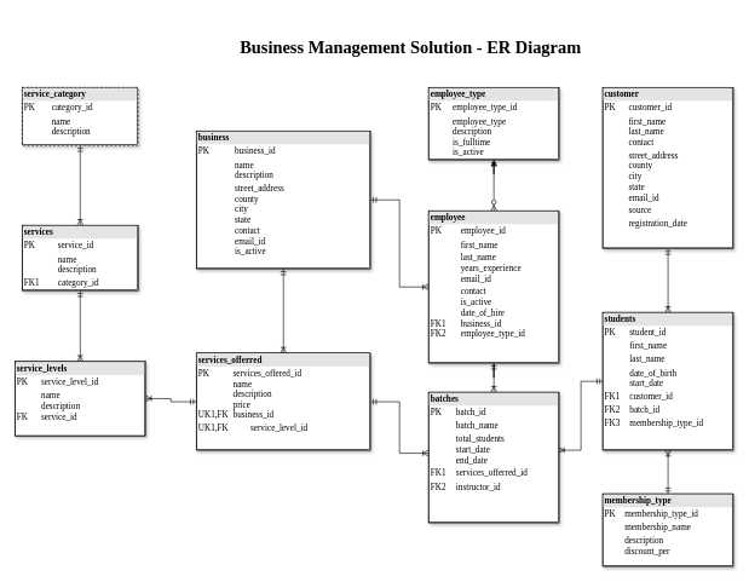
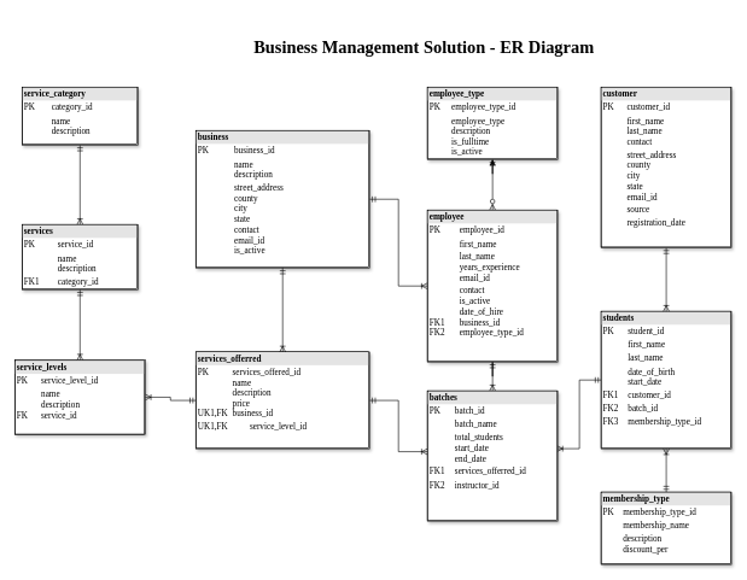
- <mxCell id="22" value="&lt;font style=&quot;font-size: 24px;&quot; face=&quot;Times New Roman&quot;&gt;&lt;b&gt;Business Management Solution - ER Diagram&lt;/b&gt;&lt;/font&gt;" style="text;html=1;strokeColor=none;fillColor=none;align=center;verticalAlign=middle;whiteSpace=wrap;rounded=0;" parent="1" vertex="1"><mxGeometry x="311" y="20" width="509" height="90" as="geometry" /></mxCell>
+ <mxCell id="22" value="&lt;font style=&quot;font-size: 24px;&quot; face=&quot;Times New Roman&quot;&gt;&lt;b&gt;Business Management Solution - ER Diagram&lt;/b&gt;&lt;/font&gt;" style="text;html=1;strokeColor=none;fillColor=none;align=center;verticalAlign=middle;whiteSpace=wrap;rounded=0;" parent="1" vertex="1"><mxGeometry x="331" y="20" width="509" height="90" as="geometry" /></mxCell>
- <mxCell id="18" value="&lt;div style=&quot;box-sizing: border-box ; width: 100% ; background: #e4e4e4 ; padding: 2px&quot;&gt;&lt;b&gt;service_category&lt;/b&gt;&lt;/div&gt;&lt;table style=&quot;width: 100% ; font-size: 1em&quot; cellpadding=&quot;2&quot; cellspacing=&quot;0&quot;&gt;&lt;tbody&gt;&lt;tr&gt;&lt;td&gt;PK&lt;/td&gt;&lt;td&gt;category_id&lt;/td&gt;&lt;/tr&gt;&lt;tr&gt;&lt;td&gt;&lt;br&gt;&lt;/td&gt;&lt;td&gt;name&lt;br&gt;description&lt;/td&gt;&lt;/tr&gt;&lt;tr&gt;&lt;td&gt;&lt;/td&gt;&lt;td&gt;&lt;br&gt;&lt;/td&gt;&lt;/tr&gt;&lt;tr&gt;&lt;td&gt;&lt;br&gt;&lt;/td&gt;&lt;td&gt;&lt;br&gt;&lt;/td&gt;&lt;/tr&gt;&lt;tr&gt;&lt;td&gt;&lt;br&gt;&lt;/td&gt;&lt;td&gt;&lt;br&gt;&lt;/td&gt;&lt;/tr&gt;&lt;tr&gt;&lt;td&gt;&lt;br&gt;&lt;/td&gt;&lt;td&gt;&lt;br&gt;&lt;/td&gt;&lt;/tr&gt;&lt;/tbody&gt;&lt;/table&gt;" style="verticalAlign=top;align=left;overflow=fill;html=1;rounded=0;shadow=1;comic=0;labelBackgroundColor=none;strokeWidth=1;fontFamily=Verdana;fontSize=12;labelBorderColor=default;direction=east;dashed=1;" parent="1" vertex="1"><mxGeometry x="30" y="120" width="160" height="80" as="geometry" /></mxCell>
+ <mxCell id="18" value="&lt;div style=&quot;box-sizing: border-box ; width: 100% ; background: #e4e4e4 ; padding: 2px&quot;&gt;&lt;b&gt;service_category&lt;/b&gt;&lt;/div&gt;&lt;table style=&quot;width: 100% ; font-size: 1em&quot; cellpadding=&quot;2&quot; cellspacing=&quot;0&quot;&gt;&lt;tbody&gt;&lt;tr&gt;&lt;td&gt;PK&lt;/td&gt;&lt;td&gt;category_id&lt;/td&gt;&lt;/tr&gt;&lt;tr&gt;&lt;td&gt;&lt;br&gt;&lt;/td&gt;&lt;td&gt;name&lt;br&gt;description&lt;/td&gt;&lt;/tr&gt;&lt;tr&gt;&lt;td&gt;&lt;/td&gt;&lt;td&gt;&lt;br&gt;&lt;/td&gt;&lt;/tr&gt;&lt;tr&gt;&lt;td&gt;&lt;br&gt;&lt;/td&gt;&lt;td&gt;&lt;br&gt;&lt;/td&gt;&lt;/tr&gt;&lt;tr&gt;&lt;td&gt;&lt;br&gt;&lt;/td&gt;&lt;td&gt;&lt;br&gt;&lt;/td&gt;&lt;/tr&gt;&lt;tr&gt;&lt;td&gt;&lt;br&gt;&lt;/td&gt;&lt;td&gt;&lt;br&gt;&lt;/td&gt;&lt;/tr&gt;&lt;/tbody&gt;&lt;/table&gt;" style="verticalAlign=top;align=left;overflow=fill;html=1;rounded=0;shadow=1;comic=0;labelBackgroundColor=none;strokeWidth=1;fontFamily=Verdana;fontSize=12;labelBorderColor=default;direction=east;" parent="1" vertex="1"><mxGeometry x="30" y="120" width="160" height="80" as="geometry" /></mxCell>
